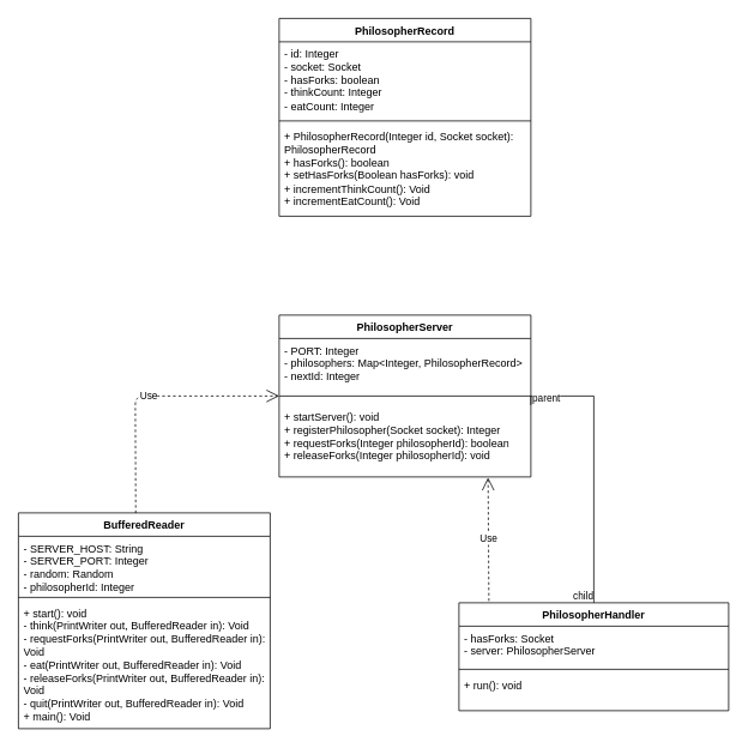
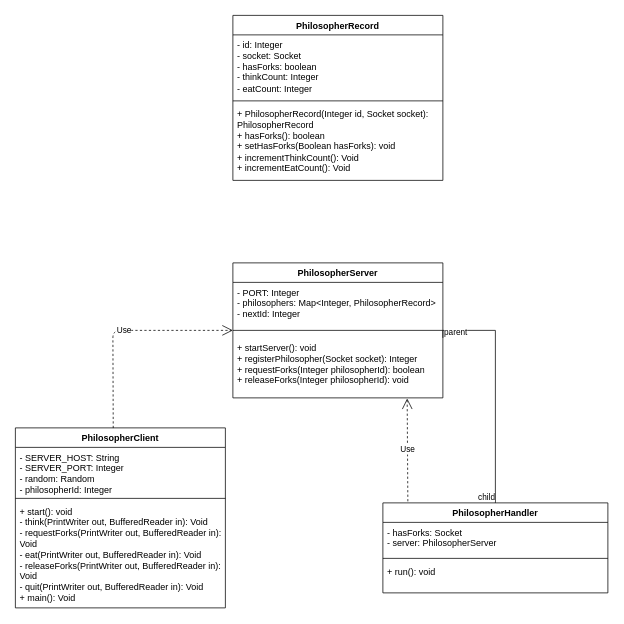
- <mxCell id="14" value="BufferedReader" style="swimlane;fontStyle=1;align=center;verticalAlign=top;childLayout=stackLayout;horizontal=1;startSize=26;horizontalStack=0;resizeParent=1;resizeParentMax=0;resizeLast=0;collapsible=1;marginBottom=0;whiteSpace=wrap;html=1;" parent="1" vertex="1"><mxGeometry x="20" y="570" width="280" height="240" as="geometry" /></mxCell>
+ <mxCell id="14" value="PhilosopherClient" style="swimlane;fontStyle=1;align=center;verticalAlign=top;childLayout=stackLayout;horizontal=1;startSize=26;horizontalStack=0;resizeParent=1;resizeParentMax=0;resizeLast=0;collapsible=1;marginBottom=0;whiteSpace=wrap;html=1;" parent="1" vertex="1"><mxGeometry x="20" y="570" width="280" height="240" as="geometry" /></mxCell>
